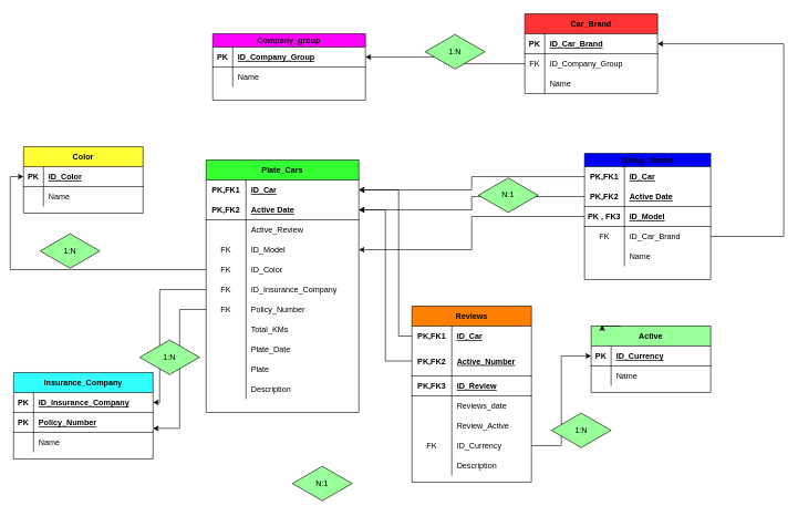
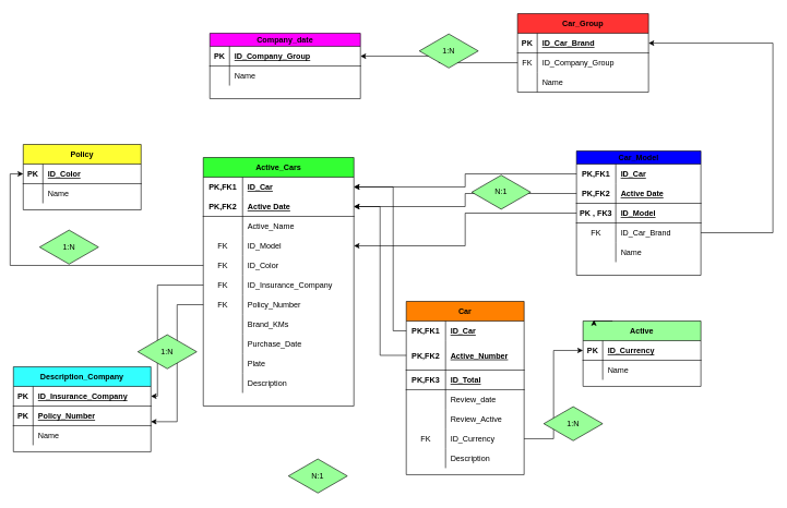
- <mxCell id="69" value="Car_Brand" style="shape=table;startSize=30;container=1;collapsible=1;childLayout=tableLayout;fixedRows=1;rowLines=0;fontStyle=1;align=center;resizeLast=1;fillColor=#FF3333;" vertex="1" parent="1"><mxGeometry x="790" y="20" width="200" height="120" as="geometry" /></mxCell>
+ <mxCell id="69" value="Car_Group" style="shape=table;startSize=30;container=1;collapsible=1;childLayout=tableLayout;fixedRows=1;rowLines=0;fontStyle=1;align=center;resizeLast=1;fillColor=#FF3333;" vertex="1" parent="1"><mxGeometry x="790" y="20" width="200" height="120" as="geometry" /></mxCell>
- <mxCell id="79" value="Company_group" style="shape=table;startSize=20;container=1;collapsible=1;childLayout=tableLayout;fixedRows=1;rowLines=0;fontStyle=1;align=center;resizeLast=1;fillColor=#FF00FF;" vertex="1" parent="1"><mxGeometry x="320" y="50" width="230" height="100" as="geometry" /></mxCell>
+ <mxCell id="79" value="Company_date" style="shape=table;startSize=20;container=1;collapsible=1;childLayout=tableLayout;fixedRows=1;rowLines=0;fontStyle=1;align=center;resizeLast=1;fillColor=#FF00FF;" vertex="1" parent="1"><mxGeometry x="320" y="50" width="230" height="100" as="geometry" /></mxCell>
- <mxCell id="36" value="Color" style="shape=table;startSize=30;container=1;collapsible=1;childLayout=tableLayout;fixedRows=1;rowLines=0;fontStyle=1;align=center;resizeLast=1;fillColor=#FFFF33;" vertex="1" parent="1"><mxGeometry x="35" y="220" width="180" height="100" as="geometry" /></mxCell>
+ <mxCell id="36" value="Policy" style="shape=table;startSize=30;container=1;collapsible=1;childLayout=tableLayout;fixedRows=1;rowLines=0;fontStyle=1;align=center;resizeLast=1;fillColor=#FFFF33;" vertex="1" parent="1"><mxGeometry x="35" y="220" width="180" height="100" as="geometry" /></mxCell>
- <mxCell id="53" value="Group_Model" style="shape=table;startSize=20;container=1;collapsible=1;childLayout=tableLayout;fixedRows=1;rowLines=0;fontStyle=1;align=center;resizeLast=1;fillColor=#0000FF;" vertex="1" parent="1"><mxGeometry x="880" y="230" width="190" height="190" as="geometry" /></mxCell>
+ <mxCell id="53" value="Car_Model" style="shape=table;startSize=20;container=1;collapsible=1;childLayout=tableLayout;fixedRows=1;rowLines=0;fontStyle=1;align=center;resizeLast=1;fillColor=#0000FF;" vertex="1" parent="1"><mxGeometry x="880" y="230" width="190" height="190" as="geometry" /></mxCell>
- <mxCell id="2" value="Plate_Cars" style="shape=table;startSize=30;container=1;collapsible=1;childLayout=tableLayout;fixedRows=1;rowLines=0;fontStyle=1;align=center;resizeLast=1;fillColor=#33FF33;" vertex="1" parent="1"><mxGeometry x="310" y="240" width="230" height="380.0" as="geometry" /></mxCell>
+ <mxCell id="2" value="Active_Cars" style="shape=table;startSize=30;container=1;collapsible=1;childLayout=tableLayout;fixedRows=1;rowLines=0;fontStyle=1;align=center;resizeLast=1;fillColor=#33FF33;" vertex="1" parent="1"><mxGeometry x="310" y="240" width="230" height="380.0" as="geometry" /></mxCell>
- <mxCell id="11" value="Active_Review" style="shape=partialRectangle;connectable=0;fillColor=none;top=0;left=0;bottom=0;right=0;align=left;spacingLeft=6;overflow=hidden;" vertex="1" parent="9"><mxGeometry x="60" width="170" height="30" as="geometry"><mxRectangle width="170" height="30" as="alternateBounds" /></mxGeometry></mxCell>
+ <mxCell id="11" value="Active_Name" style="shape=partialRectangle;connectable=0;fillColor=none;top=0;left=0;bottom=0;right=0;align=left;spacingLeft=6;overflow=hidden;" vertex="1" parent="9"><mxGeometry x="60" width="170" height="30" as="geometry"><mxRectangle width="170" height="30" as="alternateBounds" /></mxGeometry></mxCell>
- <mxCell id="86" value="Reviews" style="shape=table;startSize=30;container=1;collapsible=1;childLayout=tableLayout;fixedRows=1;rowLines=0;fontStyle=1;align=center;resizeLast=1;fillColor=#FF8000;" vertex="1" parent="1"><mxGeometry x="620" y="460" width="180" height="265" as="geometry" /></mxCell>
+ <mxCell id="86" value="Car" style="shape=table;startSize=30;container=1;collapsible=1;childLayout=tableLayout;fixedRows=1;rowLines=0;fontStyle=1;align=center;resizeLast=1;fillColor=#FF8000;" vertex="1" parent="1"><mxGeometry x="620" y="460" width="180" height="265" as="geometry" /></mxCell>
- <mxCell id="26" value="Total_KMs" style="shape=partialRectangle;connectable=0;fillColor=none;top=0;left=0;bottom=0;right=0;align=left;spacingLeft=6;overflow=hidden;" vertex="1" parent="24"><mxGeometry x="60" width="170" height="30" as="geometry"><mxRectangle width="170" height="30" as="alternateBounds" /></mxGeometry></mxCell>
+ <mxCell id="26" value="Brand_KMs" style="shape=partialRectangle;connectable=0;fillColor=none;top=0;left=0;bottom=0;right=0;align=left;spacingLeft=6;overflow=hidden;" vertex="1" parent="24"><mxGeometry x="60" width="170" height="30" as="geometry"><mxRectangle width="170" height="30" as="alternateBounds" /></mxGeometry></mxCell>
- <mxCell id="29" value="Plate_Date" style="shape=partialRectangle;connectable=0;fillColor=none;top=0;left=0;bottom=0;right=0;align=left;spacingLeft=6;overflow=hidden;" vertex="1" parent="27"><mxGeometry x="60" width="170" height="30" as="geometry"><mxRectangle width="170" height="30" as="alternateBounds" /></mxGeometry></mxCell>
+ <mxCell id="29" value="Purchase_Date" style="shape=partialRectangle;connectable=0;fillColor=none;top=0;left=0;bottom=0;right=0;align=left;spacingLeft=6;overflow=hidden;" vertex="1" parent="27"><mxGeometry x="60" width="170" height="30" as="geometry"><mxRectangle width="170" height="30" as="alternateBounds" /></mxGeometry></mxCell>
- <mxCell id="43" value="Insurance_Company" style="shape=table;startSize=30;container=1;collapsible=1;childLayout=tableLayout;fixedRows=1;rowLines=0;fontStyle=1;align=center;resizeLast=1;fillColor=#33FFFF;" vertex="1" parent="1"><mxGeometry x="20" y="560" width="210" height="130" as="geometry" /></mxCell>
+ <mxCell id="43" value="Description_Company" style="shape=table;startSize=30;container=1;collapsible=1;childLayout=tableLayout;fixedRows=1;rowLines=0;fontStyle=1;align=center;resizeLast=1;fillColor=#33FFFF;" vertex="1" parent="1"><mxGeometry x="20" y="560" width="210" height="130" as="geometry" /></mxCell>
- <mxCell id="95" value="ID_Review" style="shape=partialRectangle;connectable=0;fillColor=none;top=0;left=0;bottom=0;right=0;align=left;spacingLeft=6;fontStyle=5;overflow=hidden;" vertex="1" parent="93"><mxGeometry x="60" width="120" height="30" as="geometry"><mxRectangle width="120" height="30" as="alternateBounds" /></mxGeometry></mxCell>
+ <mxCell id="95" value="ID_Total" style="shape=partialRectangle;connectable=0;fillColor=none;top=0;left=0;bottom=0;right=0;align=left;spacingLeft=6;fontStyle=5;overflow=hidden;" vertex="1" parent="93"><mxGeometry x="60" width="120" height="30" as="geometry"><mxRectangle width="120" height="30" as="alternateBounds" /></mxGeometry></mxCell>
- <mxCell id="98" value="Reviews_date" style="shape=partialRectangle;connectable=0;fillColor=none;top=0;left=0;bottom=0;right=0;align=left;spacingLeft=6;overflow=hidden;" vertex="1" parent="96"><mxGeometry x="60" width="120" height="30" as="geometry"><mxRectangle width="120" height="30" as="alternateBounds" /></mxGeometry></mxCell>
+ <mxCell id="98" value="Review_date" style="shape=partialRectangle;connectable=0;fillColor=none;top=0;left=0;bottom=0;right=0;align=left;spacingLeft=6;overflow=hidden;" vertex="1" parent="96"><mxGeometry x="60" width="120" height="30" as="geometry"><mxRectangle width="120" height="30" as="alternateBounds" /></mxGeometry></mxCell>
